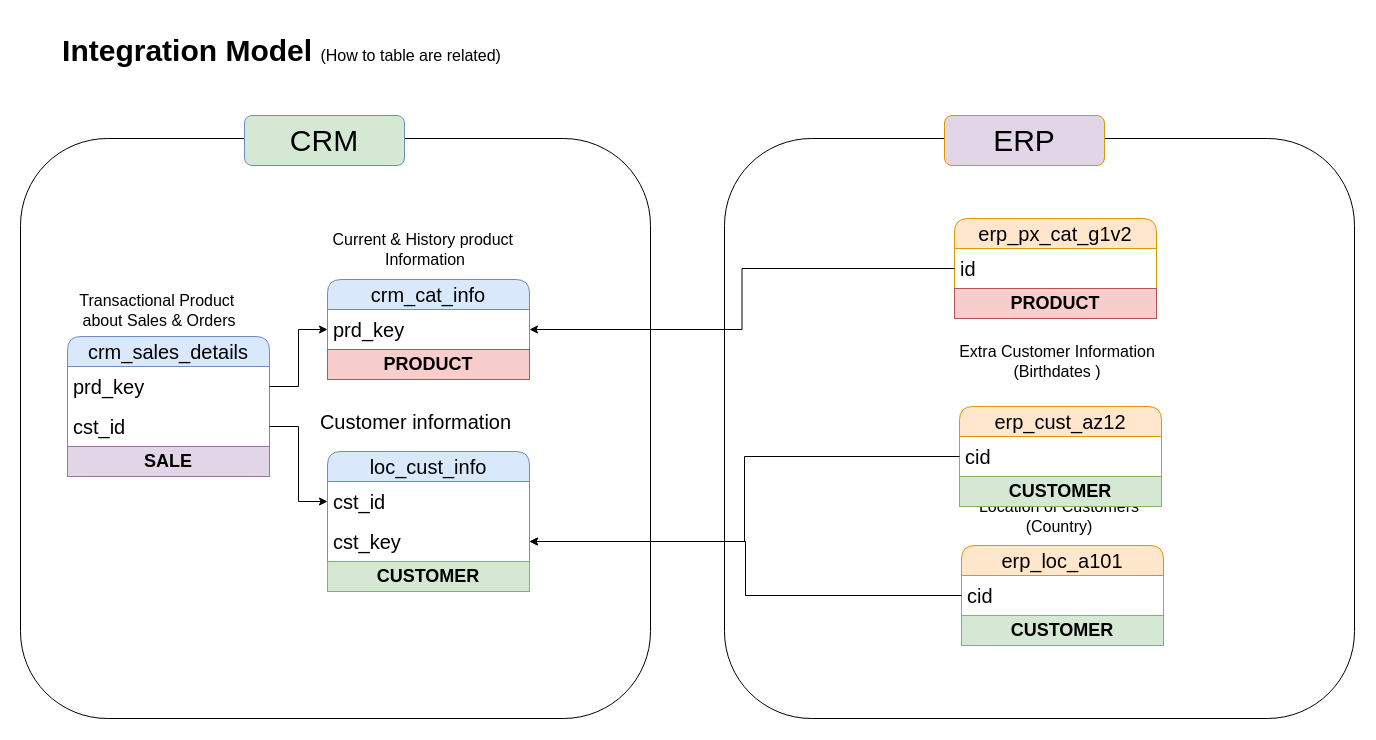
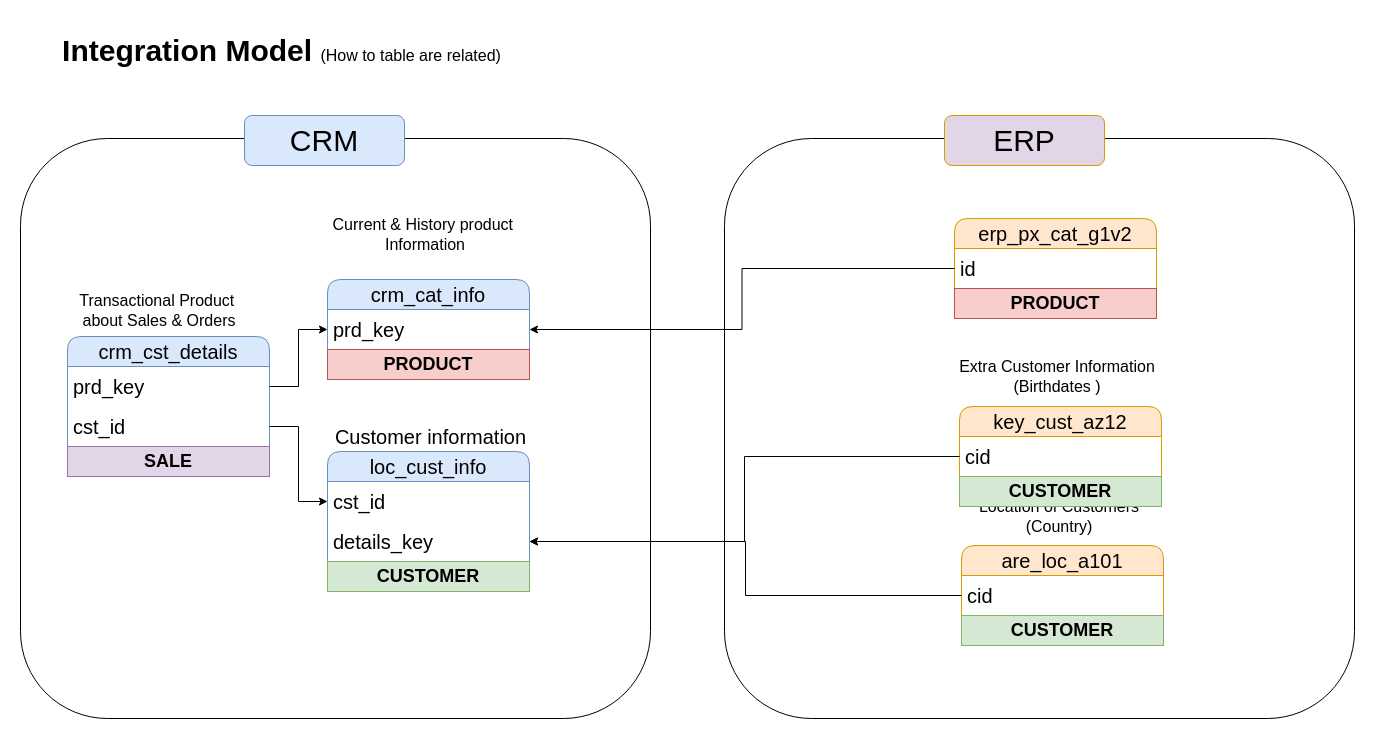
- <mxCell id="33" value="&lt;font style=&quot;font-size: 30px;&quot;&gt;CRM&lt;/font&gt;" style="rounded=1;whiteSpace=wrap;html=1;fillColor=#d5e8d4;strokeColor=#6c8ebf;" parent="1" vertex="1"><mxGeometry x="244" y="115" width="160" height="50" as="geometry" /></mxCell>
+ <mxCell id="33" value="&lt;font style=&quot;font-size: 30px;&quot;&gt;CRM&lt;/font&gt;" style="rounded=1;whiteSpace=wrap;html=1;fillColor=#dae8fc;strokeColor=#6c8ebf;" parent="1" vertex="1"><mxGeometry x="244" y="115" width="160" height="50" as="geometry" /></mxCell>
- <mxCell id="13" value="&lt;font style=&quot;font-size: 16px;&quot;&gt;Current &amp;amp; History product&amp;nbsp;&lt;/font&gt;&lt;div&gt;&lt;font style=&quot;font-size: 16px;&quot;&gt;Information&lt;/font&gt;&lt;/div&gt;" style="text;html=1;align=center;verticalAlign=middle;whiteSpace=wrap;rounded=0;" parent="1" vertex="1"><mxGeometry x="317" y="229" width="216" height="40" as="geometry" /></mxCell>
+ <mxCell id="13" value="&lt;font style=&quot;font-size: 16px;&quot;&gt;Current &amp;amp; History product&amp;nbsp;&lt;/font&gt;&lt;div&gt;&lt;font style=&quot;font-size: 16px;&quot;&gt;Information&lt;/font&gt;&lt;/div&gt;" style="text;html=1;align=center;verticalAlign=middle;whiteSpace=wrap;rounded=0;" parent="1" vertex="1"><mxGeometry x="317" y="214" width="216" height="40" as="geometry" /></mxCell>
- <mxCell id="14" value="crm_sales_details" style="swimlane;fontStyle=0;childLayout=stackLayout;horizontal=1;startSize=30;horizontalStack=0;resizeParent=1;resizeParentMax=0;resizeLast=0;collapsible=1;marginBottom=0;whiteSpace=wrap;html=1;rounded=1;fillColor=#dae8fc;strokeColor=#6c8ebf;fontSize=20;" parent="1" vertex="1"><mxGeometry x="67" y="336" width="202" height="140" as="geometry" /></mxCell>
+ <mxCell id="14" value="crm_cst_details" style="swimlane;fontStyle=0;childLayout=stackLayout;horizontal=1;startSize=30;horizontalStack=0;resizeParent=1;resizeParentMax=0;resizeLast=0;collapsible=1;marginBottom=0;whiteSpace=wrap;html=1;rounded=1;fillColor=#dae8fc;strokeColor=#6c8ebf;fontSize=20;" parent="1" vertex="1"><mxGeometry x="67" y="336" width="202" height="140" as="geometry" /></mxCell>
- <mxCell id="28" value="&lt;span style=&quot;font-size: 16px;&quot;&gt;Extra Customer Information (Birthdates )&lt;/span&gt;" style="text;html=1;align=center;verticalAlign=middle;whiteSpace=wrap;rounded=0;" parent="1" vertex="1"><mxGeometry x="949" y="341" width="216" height="40" as="geometry" /></mxCell>
+ <mxCell id="28" value="&lt;span style=&quot;font-size: 16px;&quot;&gt;Extra Customer Information (Birthdates )&lt;/span&gt;" style="text;html=1;align=center;verticalAlign=middle;whiteSpace=wrap;rounded=0;" parent="1" vertex="1"><mxGeometry x="949" y="356" width="216" height="40" as="geometry" /></mxCell>
- <mxCell id="9" value="&lt;font style=&quot;font-size: 20px;&quot;&gt;Customer information&lt;/font&gt;" style="text;html=1;align=center;verticalAlign=middle;whiteSpace=wrap;rounded=0;" parent="1" vertex="1"><mxGeometry x="313" y="406" width="205" height="30" as="geometry" /></mxCell>
+ <mxCell id="9" value="&lt;font style=&quot;font-size: 20px;&quot;&gt;Customer information&lt;/font&gt;" style="text;html=1;align=center;verticalAlign=middle;whiteSpace=wrap;rounded=0;" parent="1" vertex="1"><mxGeometry x="328" y="421" width="205" height="30" as="geometry" /></mxCell>
- <mxCell id="25" value="erp_cust_az12" style="swimlane;fontStyle=0;childLayout=stackLayout;horizontal=1;startSize=30;horizontalStack=0;resizeParent=1;resizeParentMax=0;resizeLast=0;collapsible=1;marginBottom=0;whiteSpace=wrap;html=1;rounded=1;fillColor=#ffe6cc;strokeColor=#d79b00;fontSize=20;" parent="1" vertex="1"><mxGeometry x="959" y="406" width="202" height="100" as="geometry" /></mxCell>
+ <mxCell id="25" value="key_cust_az12" style="swimlane;fontStyle=0;childLayout=stackLayout;horizontal=1;startSize=30;horizontalStack=0;resizeParent=1;resizeParentMax=0;resizeLast=0;collapsible=1;marginBottom=0;whiteSpace=wrap;html=1;rounded=1;fillColor=#ffe6cc;strokeColor=#d79b00;fontSize=20;" parent="1" vertex="1"><mxGeometry x="959" y="406" width="202" height="100" as="geometry" /></mxCell>
- <mxCell id="7" value="cst_key" style="text;strokeColor=none;fillColor=none;align=left;verticalAlign=middle;spacingLeft=4;spacingRight=4;overflow=hidden;points=[[0,0.5],[1,0.5]];portConstraint=eastwest;rotatable=0;whiteSpace=wrap;html=1;fontSize=20;" parent="5" vertex="1"><mxGeometry y="70" width="202" height="40" as="geometry" /></mxCell>
+ <mxCell id="7" value="details_key" style="text;strokeColor=none;fillColor=none;align=left;verticalAlign=middle;spacingLeft=4;spacingRight=4;overflow=hidden;points=[[0,0.5],[1,0.5]];portConstraint=eastwest;rotatable=0;whiteSpace=wrap;html=1;fontSize=20;" parent="5" vertex="1"><mxGeometry y="70" width="202" height="40" as="geometry" /></mxCell>
- <mxCell id="21" value="erp_loc_a101" style="swimlane;fontStyle=0;childLayout=stackLayout;horizontal=1;startSize=30;horizontalStack=0;resizeParent=1;resizeParentMax=0;resizeLast=0;collapsible=1;marginBottom=0;whiteSpace=wrap;html=1;rounded=1;fillColor=#ffe6cc;strokeColor=#d79b00;fontSize=20;" parent="1" vertex="1"><mxGeometry x="961" y="545" width="202" height="100" as="geometry" /></mxCell>
+ <mxCell id="21" value="are_loc_a101" style="swimlane;fontStyle=0;childLayout=stackLayout;horizontal=1;startSize=30;horizontalStack=0;resizeParent=1;resizeParentMax=0;resizeLast=0;collapsible=1;marginBottom=0;whiteSpace=wrap;html=1;rounded=1;fillColor=#ffe6cc;strokeColor=#d79b00;fontSize=20;" parent="1" vertex="1"><mxGeometry x="961" y="545" width="202" height="100" as="geometry" /></mxCell>
